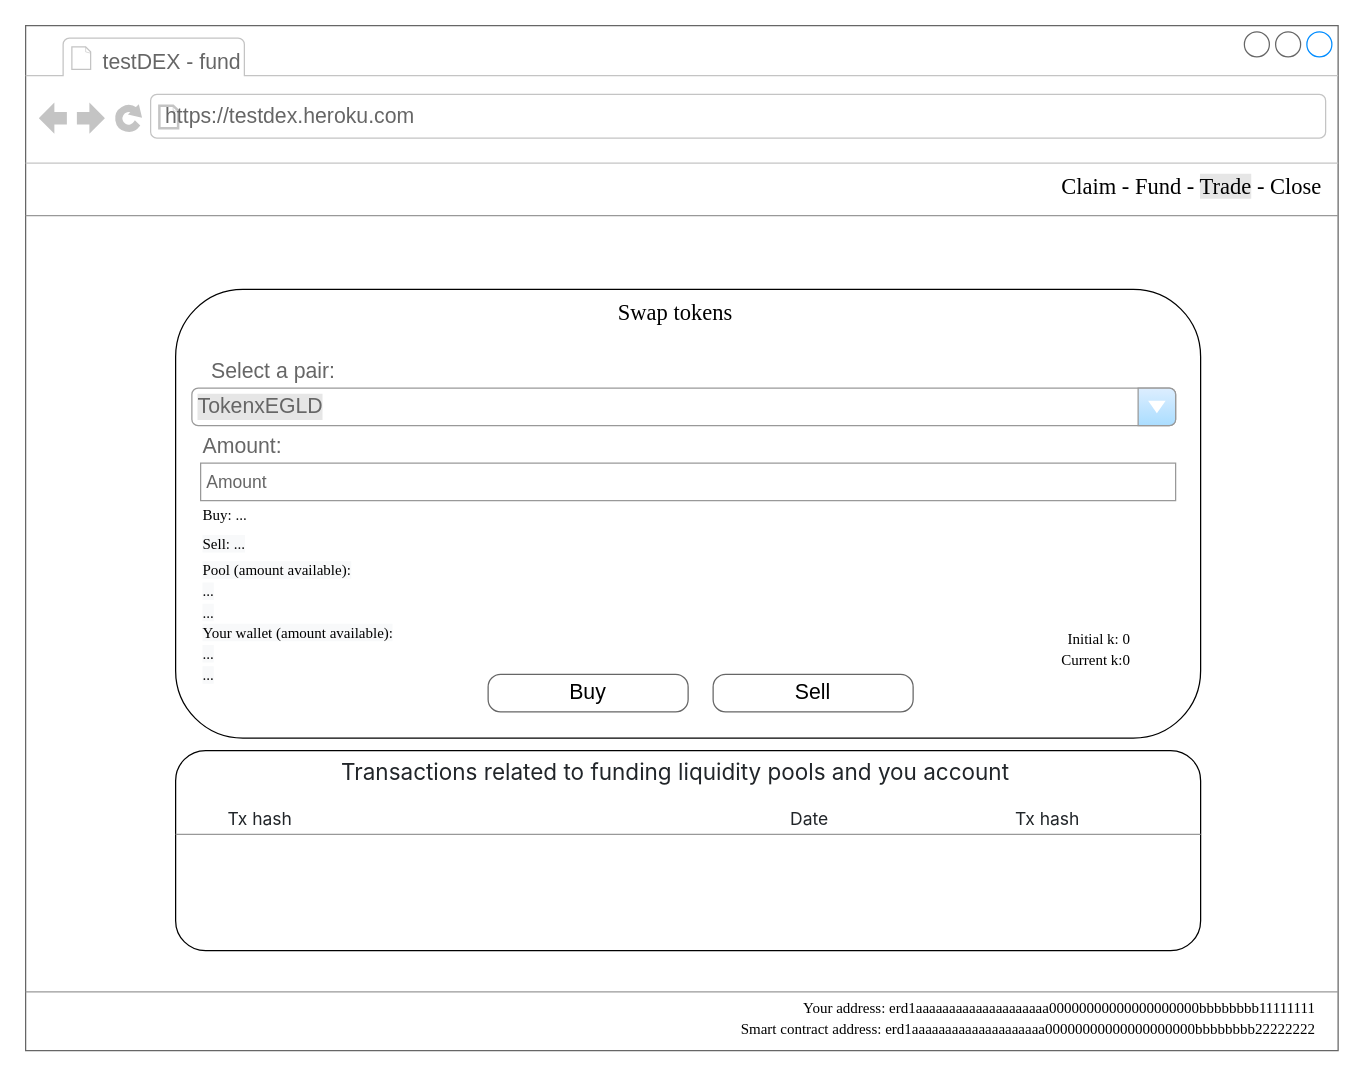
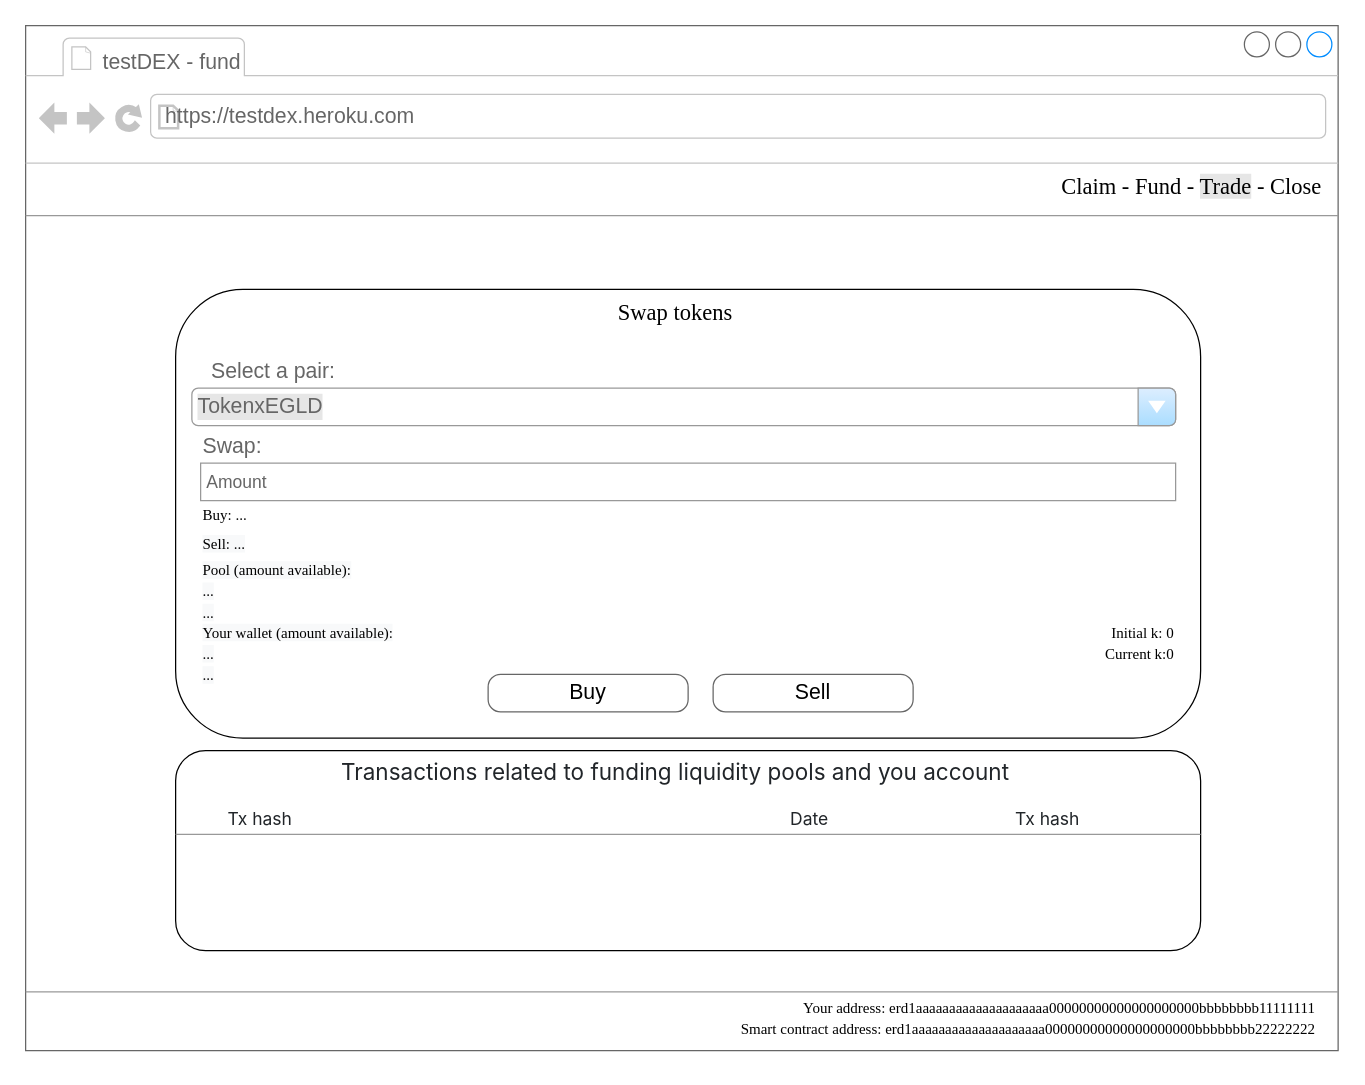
- <mxCell id="13" value="&lt;span style=&quot;color: rgb(102 , 102 , 102) ; font-family: &amp;quot;helvetica&amp;quot; ; font-size: 17px ; font-style: normal ; font-weight: 400 ; letter-spacing: normal ; text-indent: 0px ; text-transform: none ; word-spacing: 0px ; display: inline ; float: none ; background-color: rgb(255 , 255 , 255)&quot;&gt;Amount:&lt;/span&gt;" style="text;whiteSpace=wrap;html=1;fontSize=12;align=left;" parent="2" vertex="1"><mxGeometry x="140" y="320" width="111" height="30" as="geometry" /></mxCell>
+ <mxCell id="13" value="&lt;span style=&quot;color: rgb(102 , 102 , 102) ; font-family: &amp;quot;helvetica&amp;quot; ; font-size: 17px ; font-style: normal ; font-weight: 400 ; letter-spacing: normal ; text-indent: 0px ; text-transform: none ; word-spacing: 0px ; display: inline ; float: none ; background-color: rgb(255 , 255 , 255)&quot;&gt;Swap:&lt;/span&gt;" style="text;whiteSpace=wrap;html=1;fontSize=12;align=left;" parent="2" vertex="1"><mxGeometry x="140" y="320" width="111" height="30" as="geometry" /></mxCell>
- <mxCell id="25" value="&lt;div style=&quot;&quot;&gt;&lt;span style=&quot;font-family: Verdana; font-size: 12px;&quot;&gt;Initial k: 0&lt;/span&gt;&lt;/div&gt;&lt;div style=&quot;&quot;&gt;&lt;span style=&quot;font-family: Verdana; font-size: 12px;&quot;&gt;Current k:0&lt;/span&gt;&lt;/div&gt;&lt;span style=&quot;color: rgb(0, 0, 0); font-family: Verdana; font-size: 12px; font-style: normal; font-variant-ligatures: normal; font-variant-caps: normal; font-weight: 400; letter-spacing: normal; orphans: 2; text-indent: 0px; text-transform: none; widows: 2; word-spacing: 0px; -webkit-text-stroke-width: 0px; background-color: rgb(248, 249, 250); text-decoration-thickness: initial; text-decoration-style: initial; text-decoration-color: initial; float: none; display: inline !important;&quot;&gt;&lt;br&gt;&lt;/span&gt;" style="text;whiteSpace=wrap;html=1;fontSize=14;align=right;" vertex="1" parent="2"><mxGeometry x="646" y="475" width="240" height="30" as="geometry" /></mxCell>
+ <mxCell id="25" value="&lt;div style=&quot;&quot;&gt;&lt;span style=&quot;font-family: Verdana; font-size: 12px;&quot;&gt;Initial k: 0&lt;/span&gt;&lt;/div&gt;&lt;div style=&quot;&quot;&gt;&lt;span style=&quot;font-family: Verdana; font-size: 12px;&quot;&gt;Current k:0&lt;/span&gt;&lt;/div&gt;&lt;span style=&quot;color: rgb(0, 0, 0); font-family: Verdana; font-size: 12px; font-style: normal; font-variant-ligatures: normal; font-variant-caps: normal; font-weight: 400; letter-spacing: normal; orphans: 2; text-indent: 0px; text-transform: none; widows: 2; word-spacing: 0px; -webkit-text-stroke-width: 0px; background-color: rgb(248, 249, 250); text-decoration-thickness: initial; text-decoration-style: initial; text-decoration-color: initial; float: none; display: inline !important;&quot;&gt;&lt;br&gt;&lt;/span&gt;" style="text;whiteSpace=wrap;html=1;fontSize=14;align=right;" vertex="1" parent="2"><mxGeometry x="681" y="470" width="240" height="30" as="geometry" /></mxCell>
